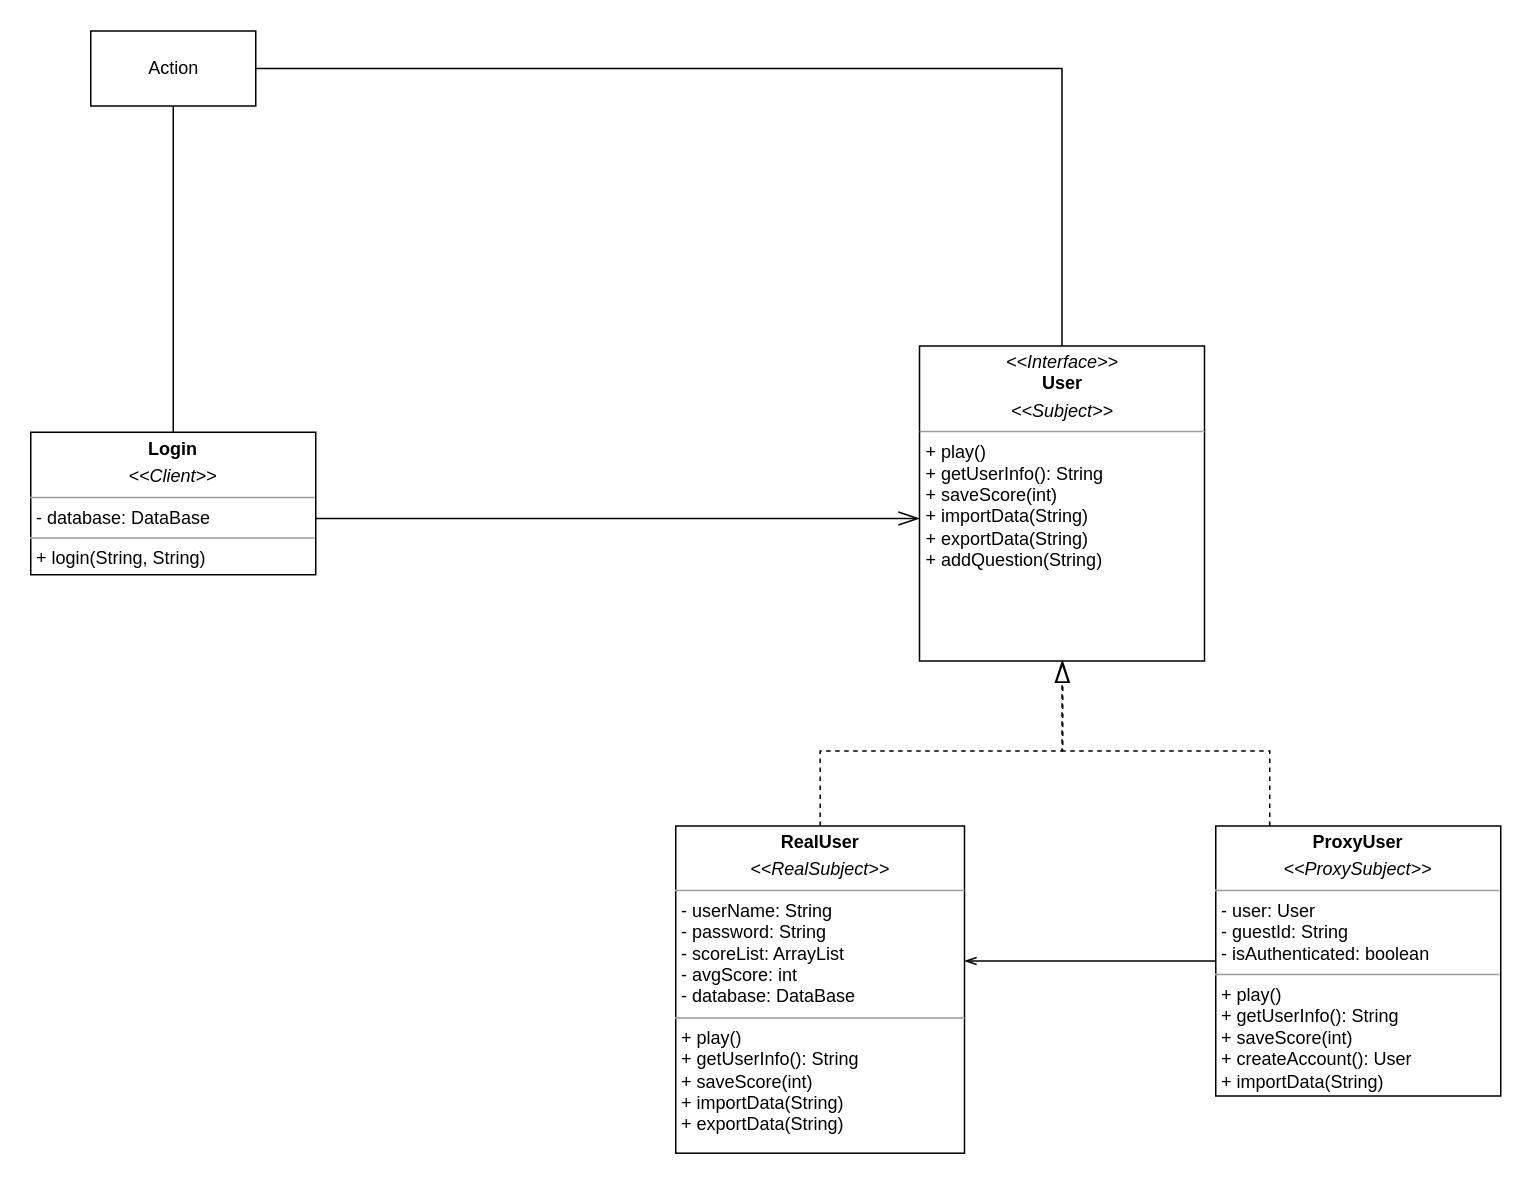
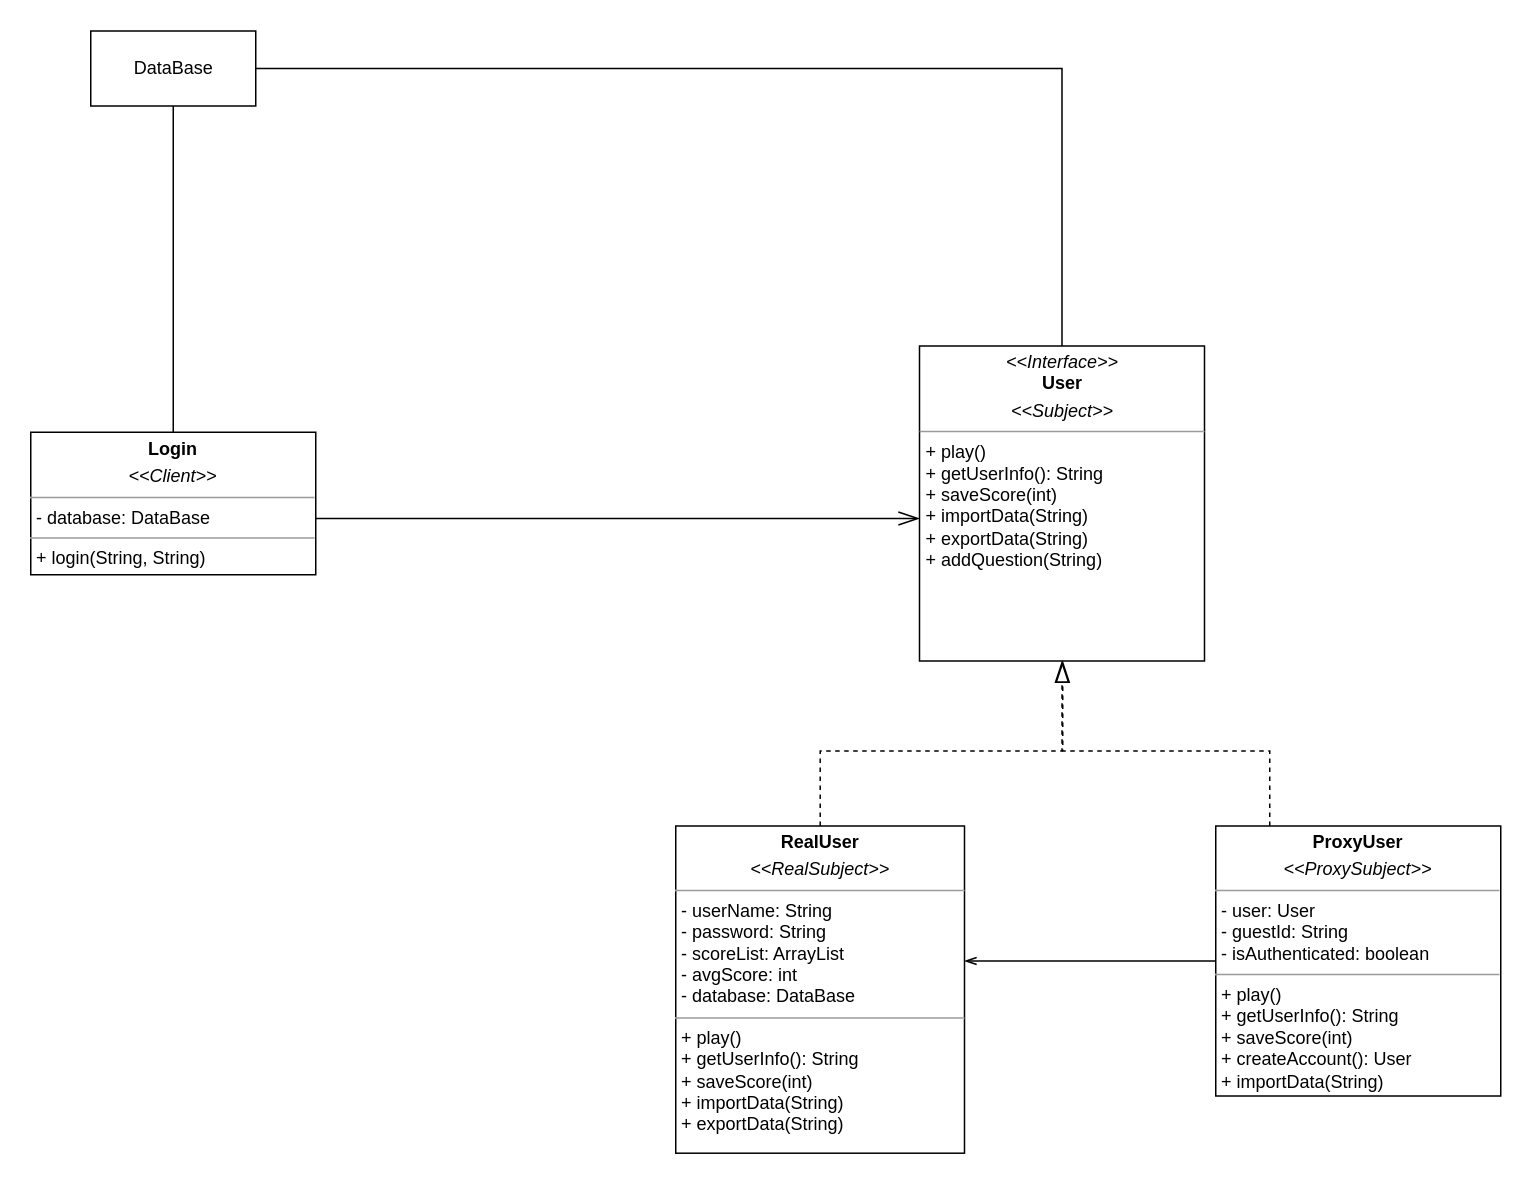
- <mxCell id="12" value="Action" style="html=1;" vertex="1" parent="1"><mxGeometry x="60" y="20" width="110" height="50" as="geometry" /></mxCell>
+ <mxCell id="12" value="DataBase" style="html=1;" vertex="1" parent="1"><mxGeometry x="60" y="20" width="110" height="50" as="geometry" /></mxCell>
